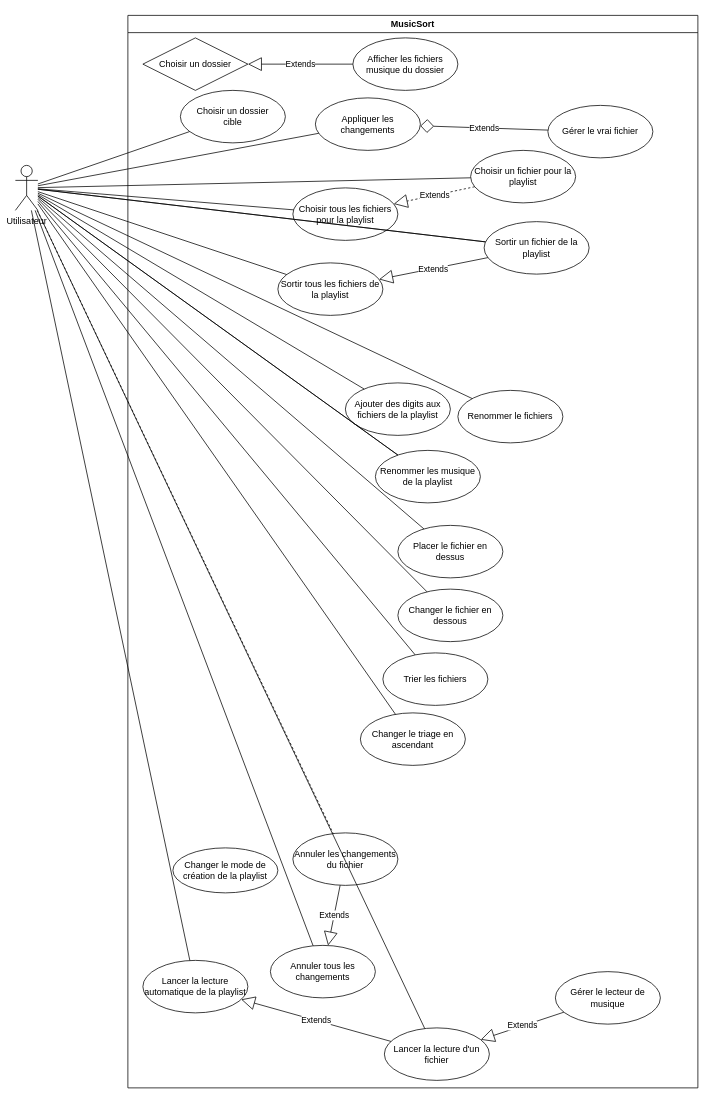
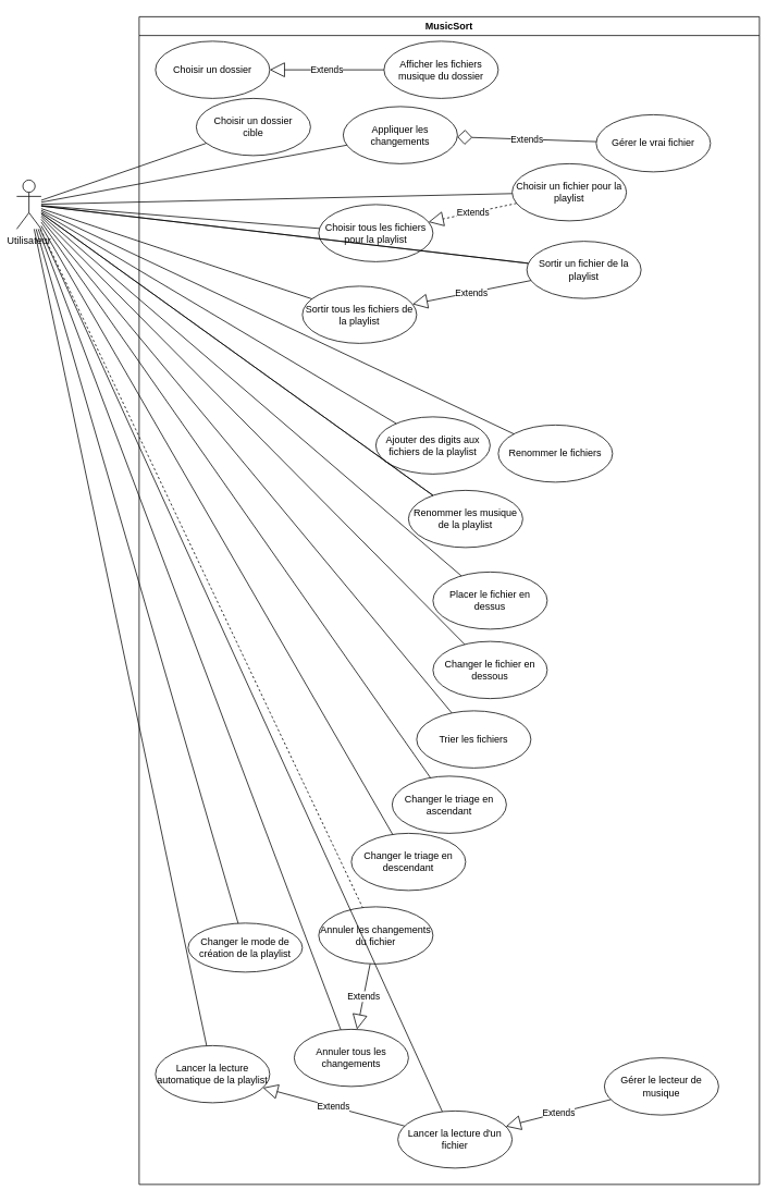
- <mxCell id="3" value="Choisir un dossier" style="rhombus;whiteSpace=wrap;html=1;" vertex="1" parent="2"><mxGeometry x="20" y="30" width="140" height="70" as="geometry" /></mxCell>
+ <mxCell id="3" value="Choisir un dossier" style="ellipse;whiteSpace=wrap;html=1;" vertex="1" parent="2"><mxGeometry x="20" y="30" width="140" height="70" as="geometry" /></mxCell>
+ <mxCell id="51" value="" style="endArrow=none;html=1;rounded=0;" edge="1" parent="1" source="33" target="26"><mxGeometry width="50" height="50" relative="1" as="geometry"><mxPoint x="53" y="290" as="sourcePoint" /><mxPoint x="261" y="1100" as="targetPoint" /></mxGeometry></mxCell>
+ <mxCell id="47" value="" style="endArrow=none;html=1;rounded=0;" edge="1" parent="1" source="33" target="24"><mxGeometry width="50" height="50" relative="1" as="geometry"><mxPoint x="60" y="270" as="sourcePoint" /><mxPoint x="698" y="697" as="targetPoint" /></mxGeometry></mxCell>
+ <mxCell id="24" value="Changer le triage en descendant" style="ellipse;whiteSpace=wrap;html=1;" vertex="1" parent="2"><mxGeometry x="260" y="1000" width="140" height="70" as="geometry" /></mxCell>
- <mxCell id="15" value="Lancer la lecture d'un fichier" style="ellipse;whiteSpace=wrap;html=1;" vertex="1" parent="2"><mxGeometry x="342" y="1350" width="140" height="70" as="geometry" /></mxCell>
+ <mxCell id="15" value="Lancer la lecture d'un fichier" style="ellipse;whiteSpace=wrap;html=1;" vertex="1" parent="2"><mxGeometry x="317" y="1340" width="140" height="70" as="geometry" /></mxCell>
